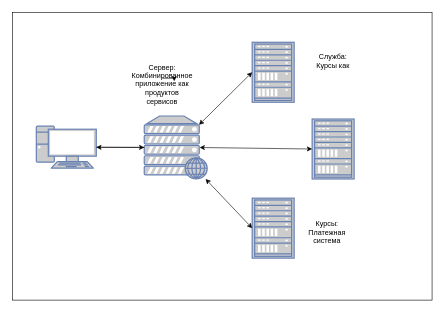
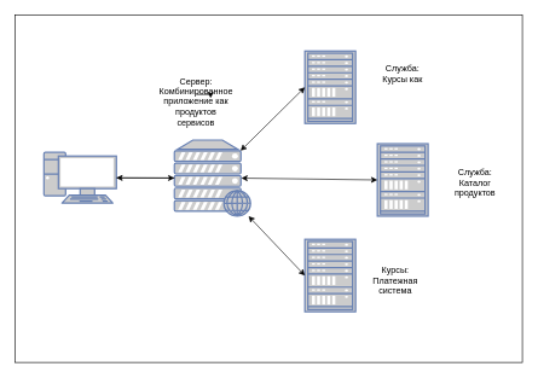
+ <mxCell id="14" value="&lt;br&gt;Служба:&lt;br&gt;Каталог продуктов" style="text;html=1;strokeColor=none;fillColor=none;align=center;verticalAlign=middle;whiteSpace=wrap;rounded=0;" vertex="1" parent="1"><mxGeometry x="610" y="230" width="90" height="30" as="geometry" /></mxCell>
